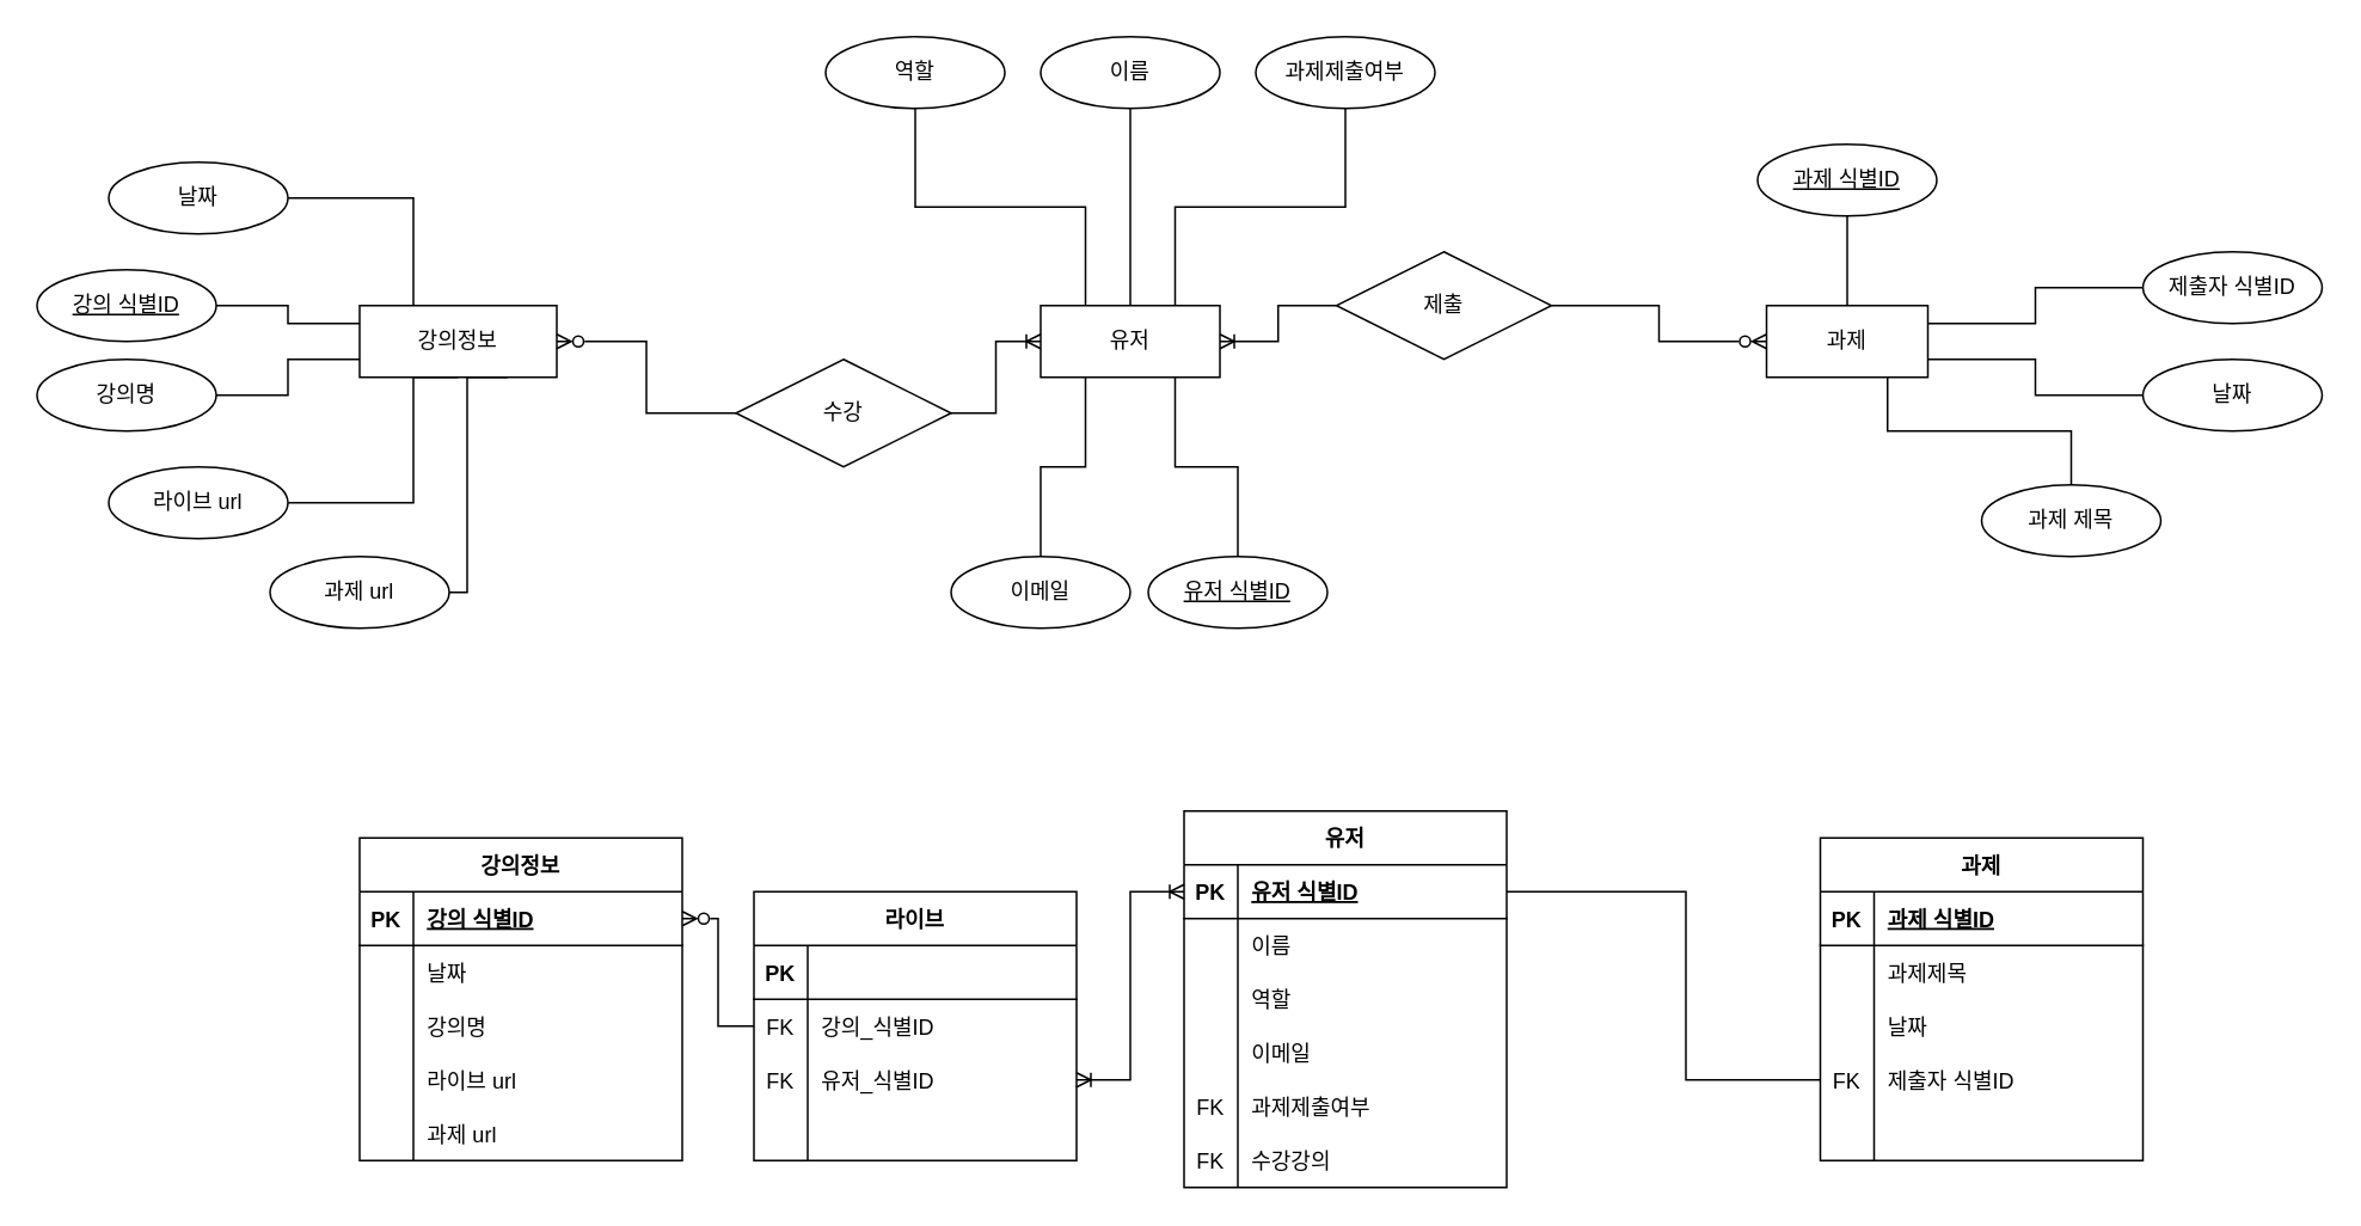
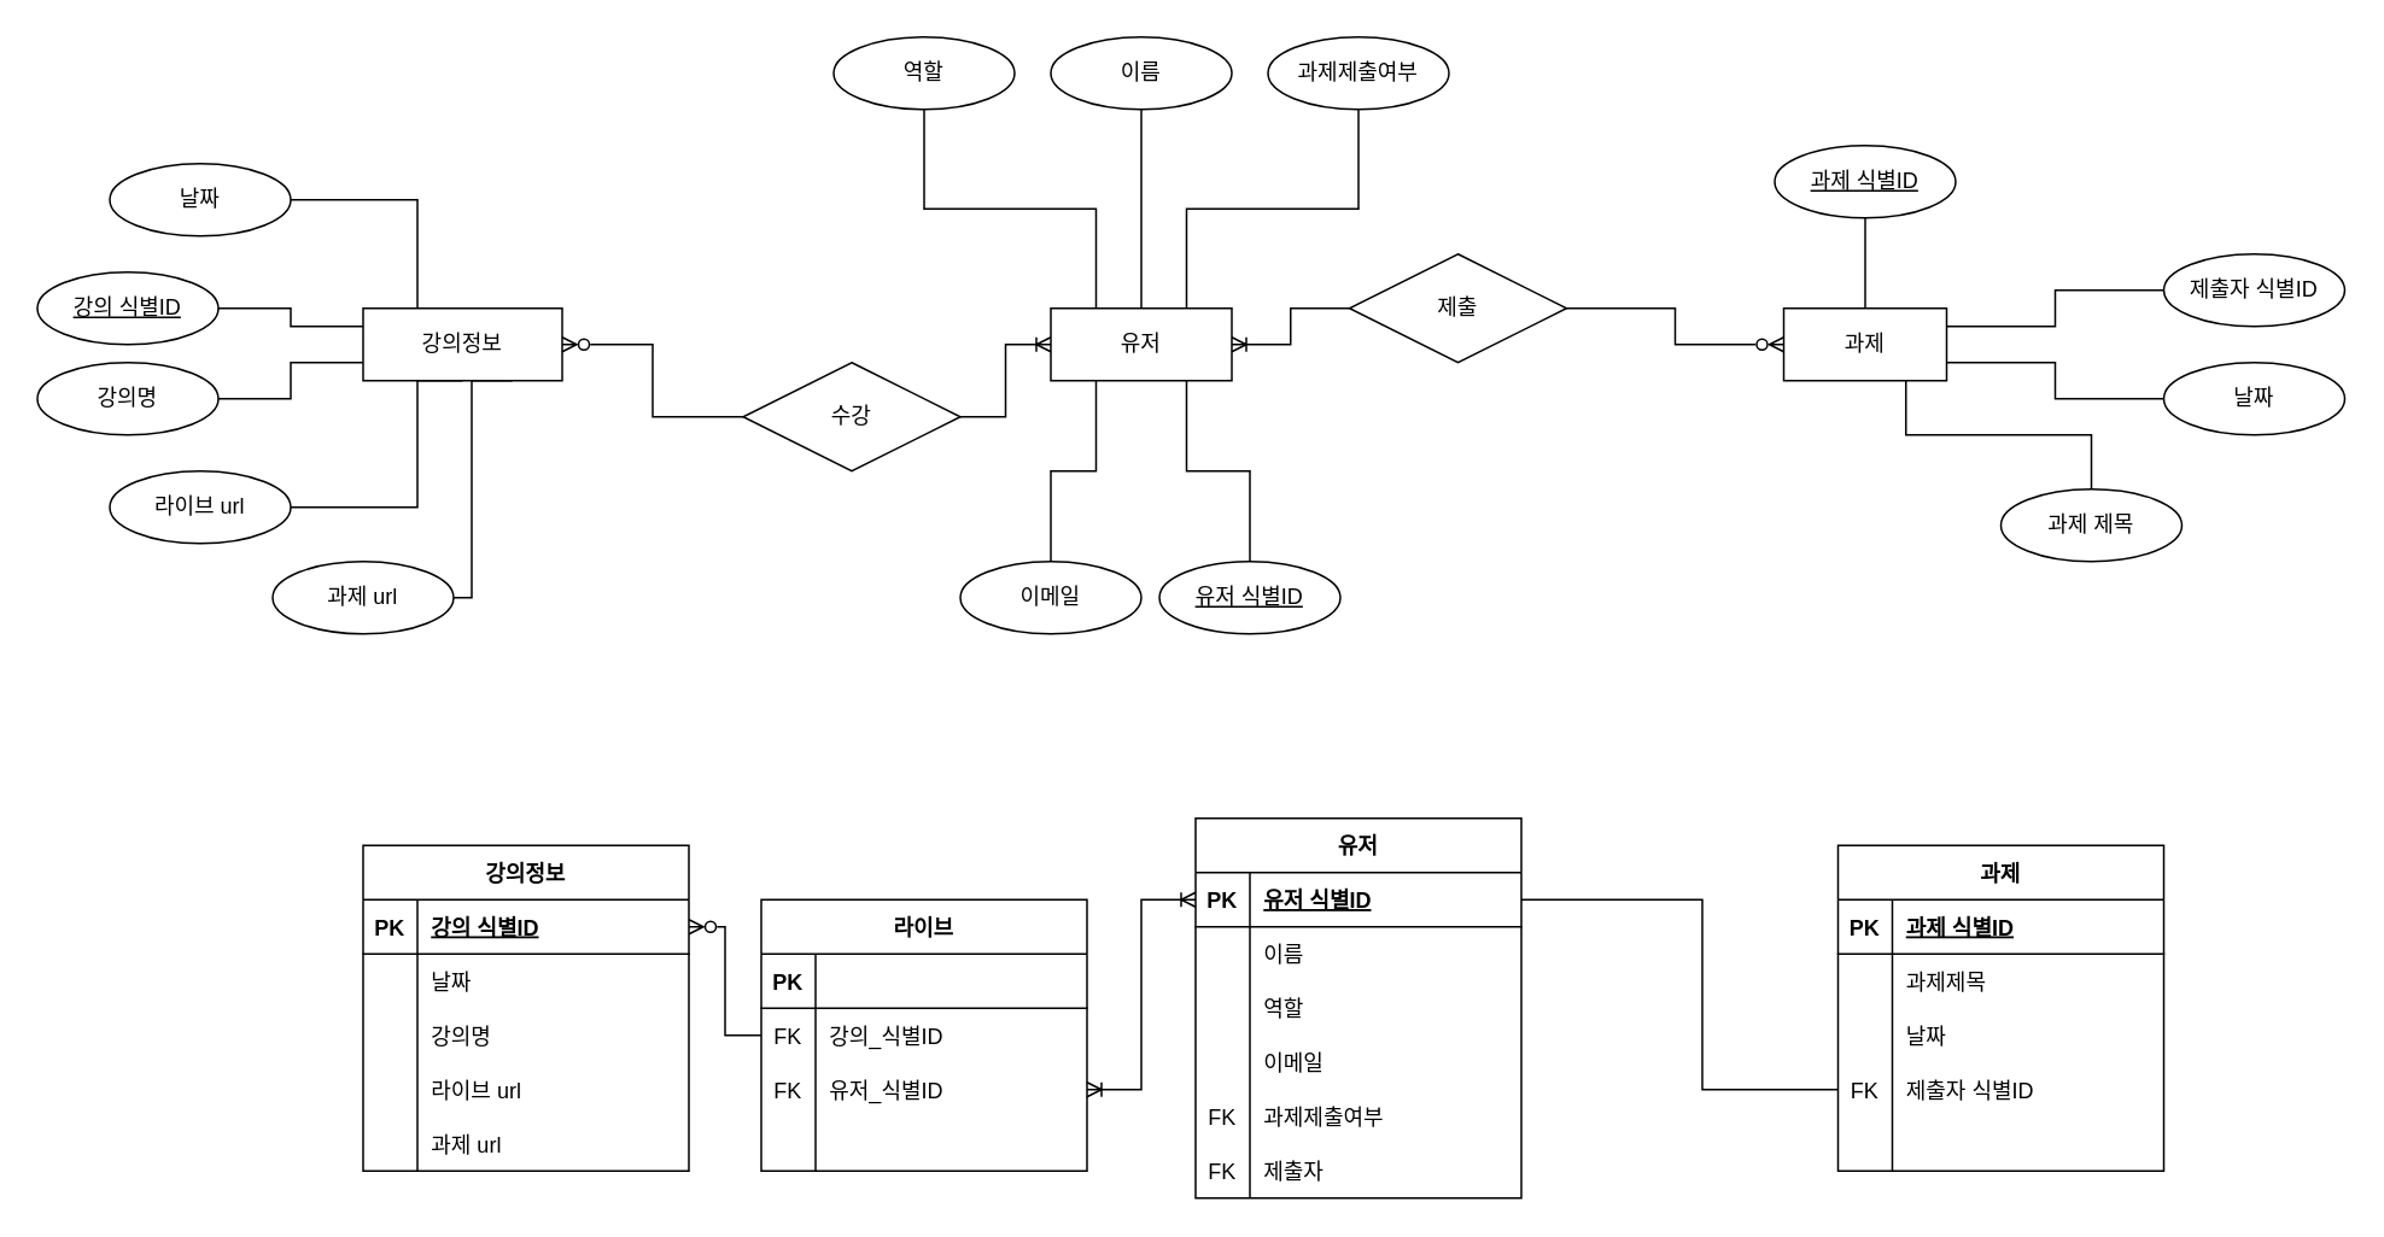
- <mxCell id="59" value="수강강의" style="shape=partialRectangle;connectable=0;fillColor=none;top=0;left=0;bottom=0;right=0;align=left;spacingLeft=6;fontStyle=0;overflow=hidden;" parent="57" vertex="1"><mxGeometry x="30" width="150" height="30" as="geometry"><mxRectangle width="150" height="30" as="alternateBounds" /></mxGeometry></mxCell>
+ <mxCell id="59" value="제출자" style="shape=partialRectangle;connectable=0;fillColor=none;top=0;left=0;bottom=0;right=0;align=left;spacingLeft=6;fontStyle=0;overflow=hidden;" parent="57" vertex="1"><mxGeometry x="30" width="150" height="30" as="geometry"><mxRectangle width="150" height="30" as="alternateBounds" /></mxGeometry></mxCell>
